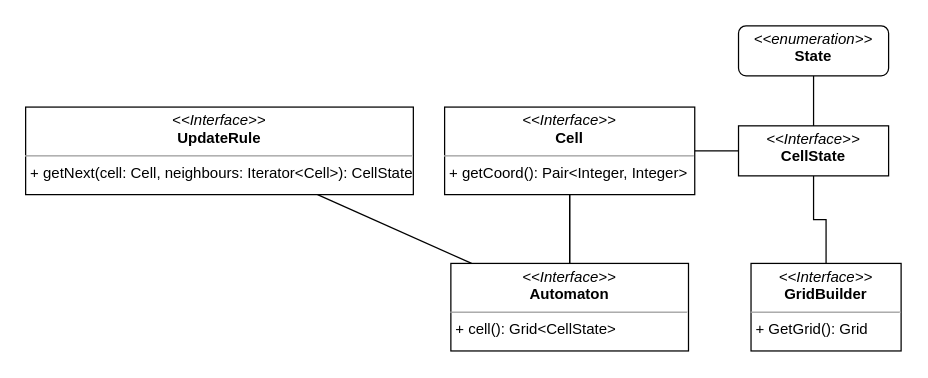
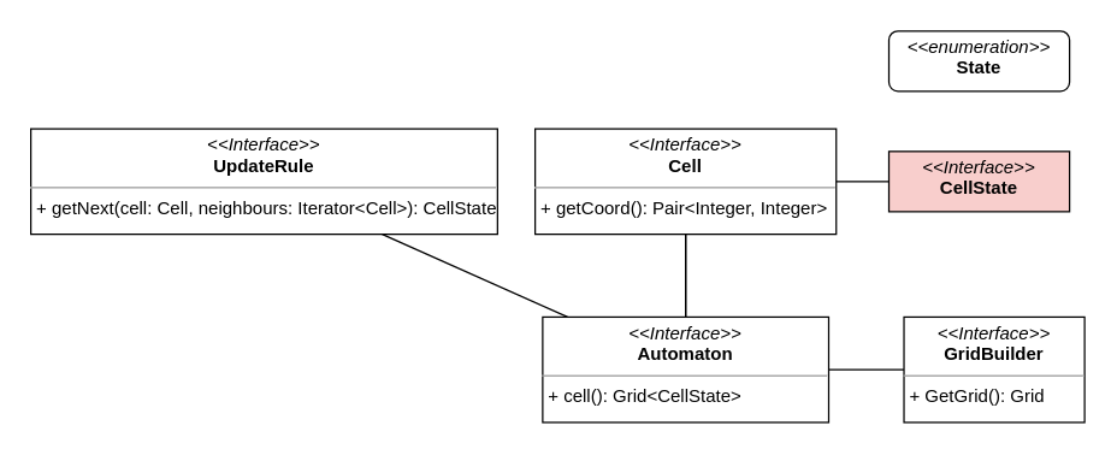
- <mxCell id="8" style="edgeStyle=orthogonalEdgeStyle;rounded=0;orthogonalLoop=1;jettySize=auto;html=1;endArrow=none;endFill=0;" edge="1" parent="1" source="9" target="7"><mxGeometry relative="1" as="geometry" /></mxCell>
- <mxCell id="7" value="&lt;p style=&quot;margin: 0px ; margin-top: 4px ; text-align: center&quot;&gt;&lt;i&gt;&amp;lt;&amp;lt;Interface&amp;gt;&amp;gt;&lt;/i&gt;&lt;br&gt;&lt;b&gt;CellState&lt;/b&gt;&lt;/p&gt;&lt;p style=&quot;margin: 0px ; margin-left: 4px&quot;&gt;&lt;br&gt;&lt;/p&gt;" style="verticalAlign=top;align=left;overflow=fill;fontSize=12;fontFamily=Helvetica;html=1;" vertex="1" parent="1"><mxGeometry x="590" y="100" width="120" height="40" as="geometry" /></mxCell>
+ <mxCell id="7" value="&lt;p style=&quot;margin: 0px ; margin-top: 4px ; text-align: center&quot;&gt;&lt;i&gt;&amp;lt;&amp;lt;Interface&amp;gt;&amp;gt;&lt;/i&gt;&lt;br&gt;&lt;b&gt;CellState&lt;/b&gt;&lt;/p&gt;&lt;p style=&quot;margin: 0px ; margin-left: 4px&quot;&gt;&lt;br&gt;&lt;/p&gt;" style="verticalAlign=top;align=left;overflow=fill;fontSize=12;fontFamily=Helvetica;html=1;fillColor=#f8cecc;" vertex="1" parent="1"><mxGeometry x="590" y="100" width="120" height="40" as="geometry" /></mxCell>
- <mxCell id="4" style="edgeStyle=orthogonalEdgeStyle;rounded=0;orthogonalLoop=1;jettySize=auto;html=1;endArrow=none;endFill=0;" edge="1" parent="1" source="5" target="7"><mxGeometry relative="1" as="geometry" /></mxCell>
+ <mxCell id="4" style="edgeStyle=orthogonalEdgeStyle;rounded=0;orthogonalLoop=1;jettySize=auto;html=1;endArrow=none;endFill=0;" edge="1" parent="1" source="5" target="3"><mxGeometry relative="1" as="geometry" /></mxCell>
